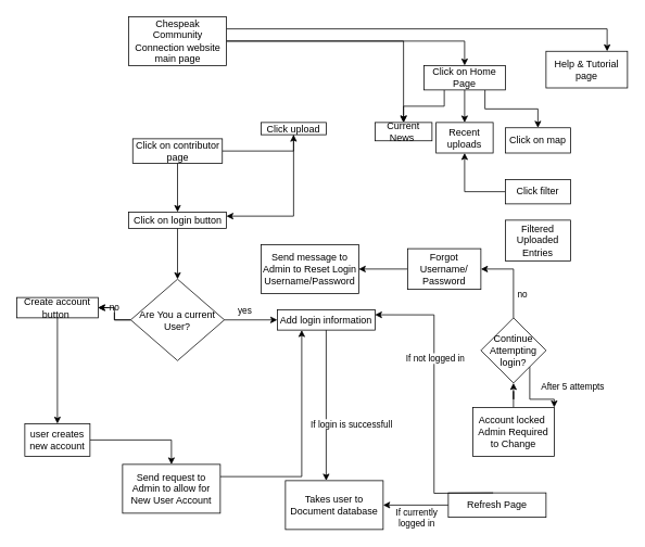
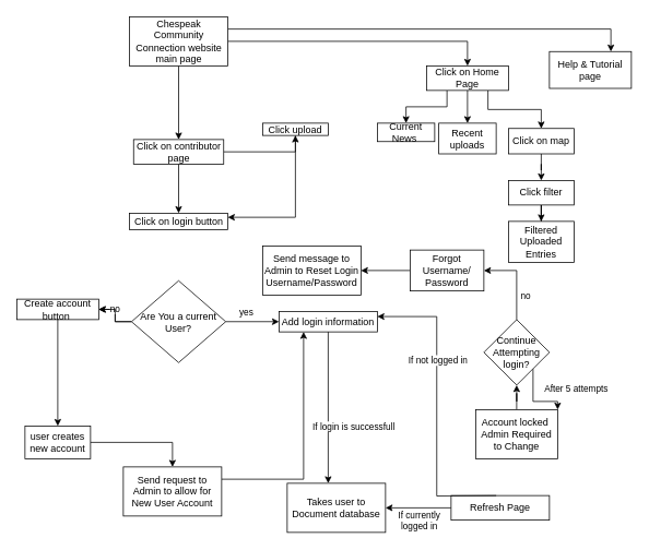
- <mxCell id="2" value="" style="edgeStyle=orthogonalEdgeStyle;rounded=0;orthogonalLoop=1;jettySize=auto;html=1;" edge="1" parent="1" source="5" target="33"><mxGeometry relative="1" as="geometry" /></mxCell>
+ <mxCell id="2" value="" style="edgeStyle=orthogonalEdgeStyle;rounded=0;orthogonalLoop=1;jettySize=auto;html=1;" edge="1" parent="1" source="5" target="21"><mxGeometry relative="1" as="geometry" /></mxCell>
+ <mxCell id="35" value="" style="edgeStyle=orthogonalEdgeStyle;rounded=0;orthogonalLoop=1;jettySize=auto;html=1;" edge="1" parent="1" source="36" target="38"><mxGeometry relative="1" as="geometry" /></mxCell>
- <mxCell id="37" value="" style="edgeStyle=orthogonalEdgeStyle;rounded=0;orthogonalLoop=1;jettySize=auto;html=1;" edge="1" parent="1" source="38" target="34"><mxGeometry relative="1" as="geometry" /></mxCell>
+ <mxCell id="37" value="" style="edgeStyle=orthogonalEdgeStyle;rounded=0;orthogonalLoop=1;jettySize=auto;html=1;" edge="1" parent="1" source="38" target="39"><mxGeometry relative="1" as="geometry" /></mxCell>
- <mxCell id="6" value="" style="edgeStyle=orthogonalEdgeStyle;rounded=0;orthogonalLoop=1;jettySize=auto;html=1;" edge="1" parent="1" source="7" target="13"><mxGeometry relative="1" as="geometry" /></mxCell>
